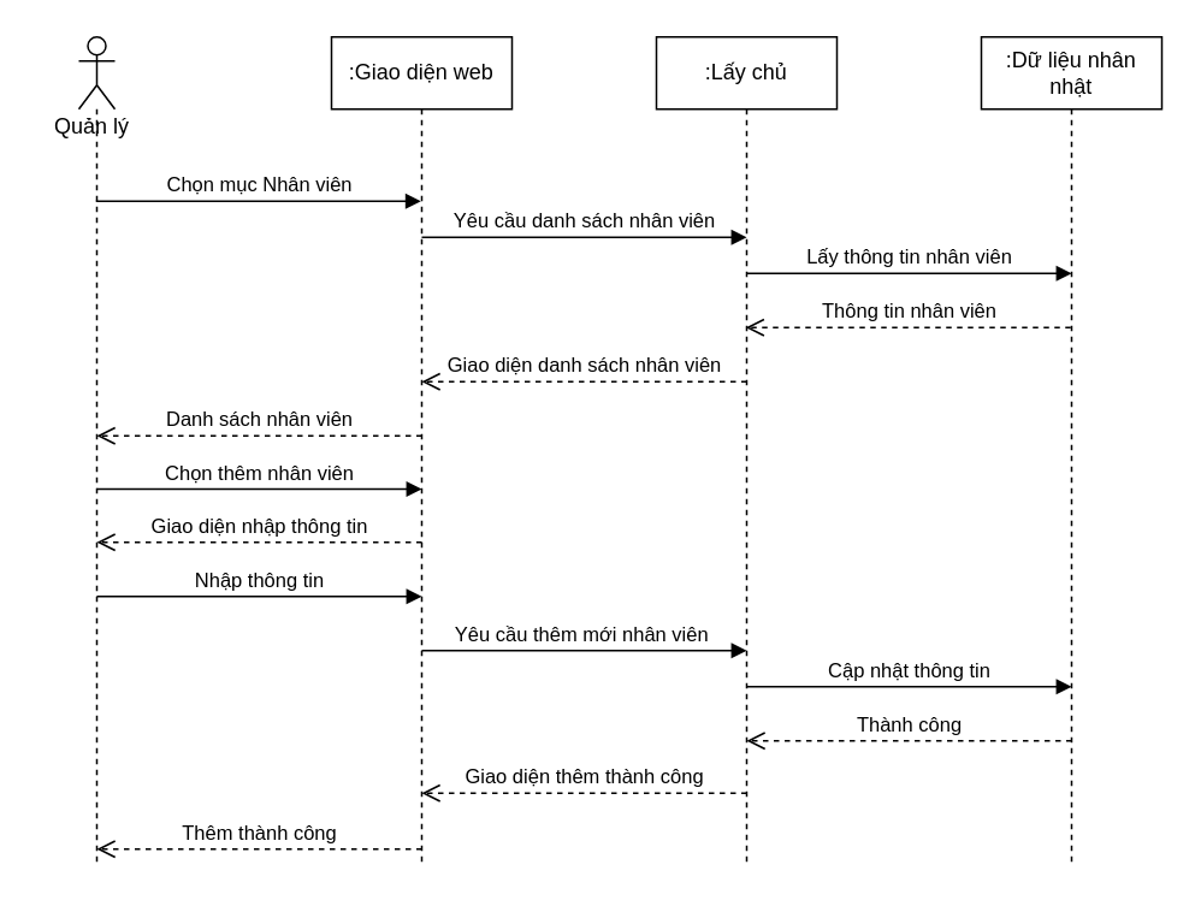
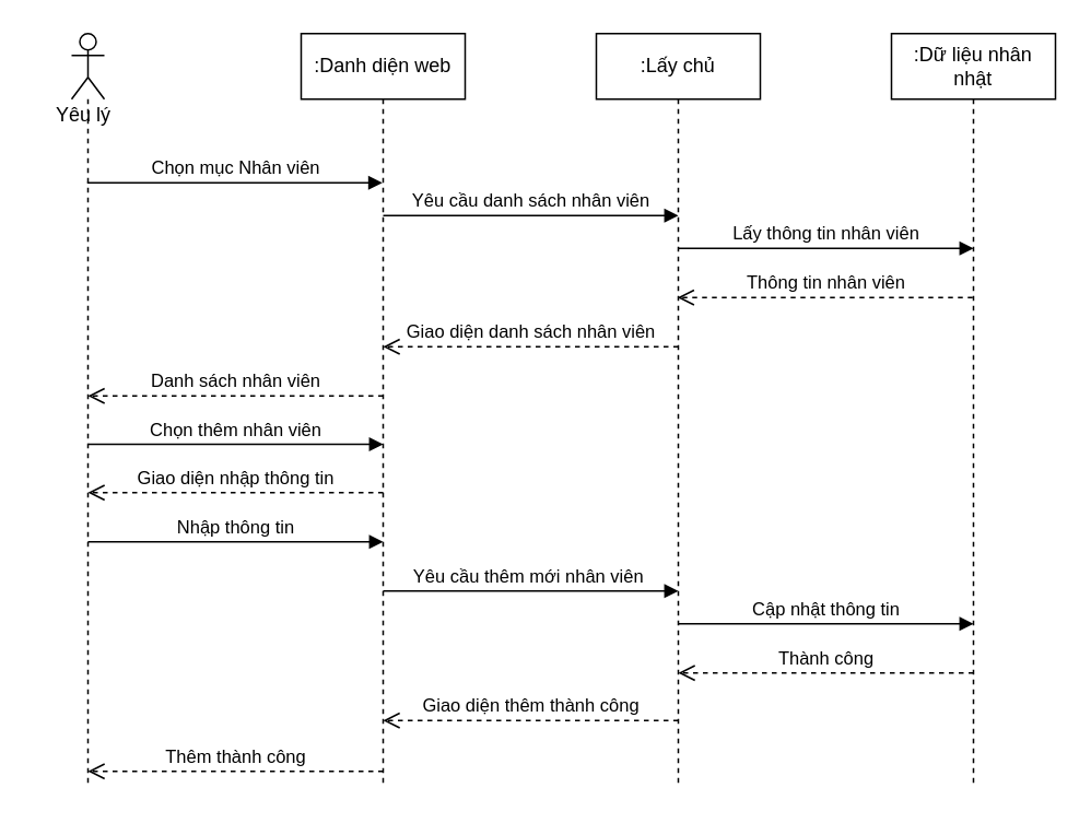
- <mxCell id="4" value=":Giao diện web" style="shape=umlLifeline;perimeter=lifelinePerimeter;whiteSpace=wrap;html=1;container=1;collapsible=0;recursiveResize=0;outlineConnect=0;" vertex="1" parent="1"><mxGeometry x="183" y="20" width="100" height="460" as="geometry" /></mxCell>
+ <mxCell id="4" value=":Danh diện web" style="shape=umlLifeline;perimeter=lifelinePerimeter;whiteSpace=wrap;html=1;container=1;collapsible=0;recursiveResize=0;outlineConnect=0;" vertex="1" parent="1"><mxGeometry x="183" y="20" width="100" height="460" as="geometry" /></mxCell>
- <mxCell id="3" value="Quản lý" style="text;html=1;align=center;verticalAlign=middle;resizable=0;points=[];autosize=1;strokeColor=none;fillColor=none;" vertex="1" parent="1"><mxGeometry x="20" y="60" width="60" height="20" as="geometry" /></mxCell>
+ <mxCell id="3" value="Yêu lý" style="text;html=1;align=center;verticalAlign=middle;resizable=0;points=[];autosize=1;strokeColor=none;fillColor=none;" vertex="1" parent="1"><mxGeometry x="20" y="60" width="60" height="20" as="geometry" /></mxCell>
